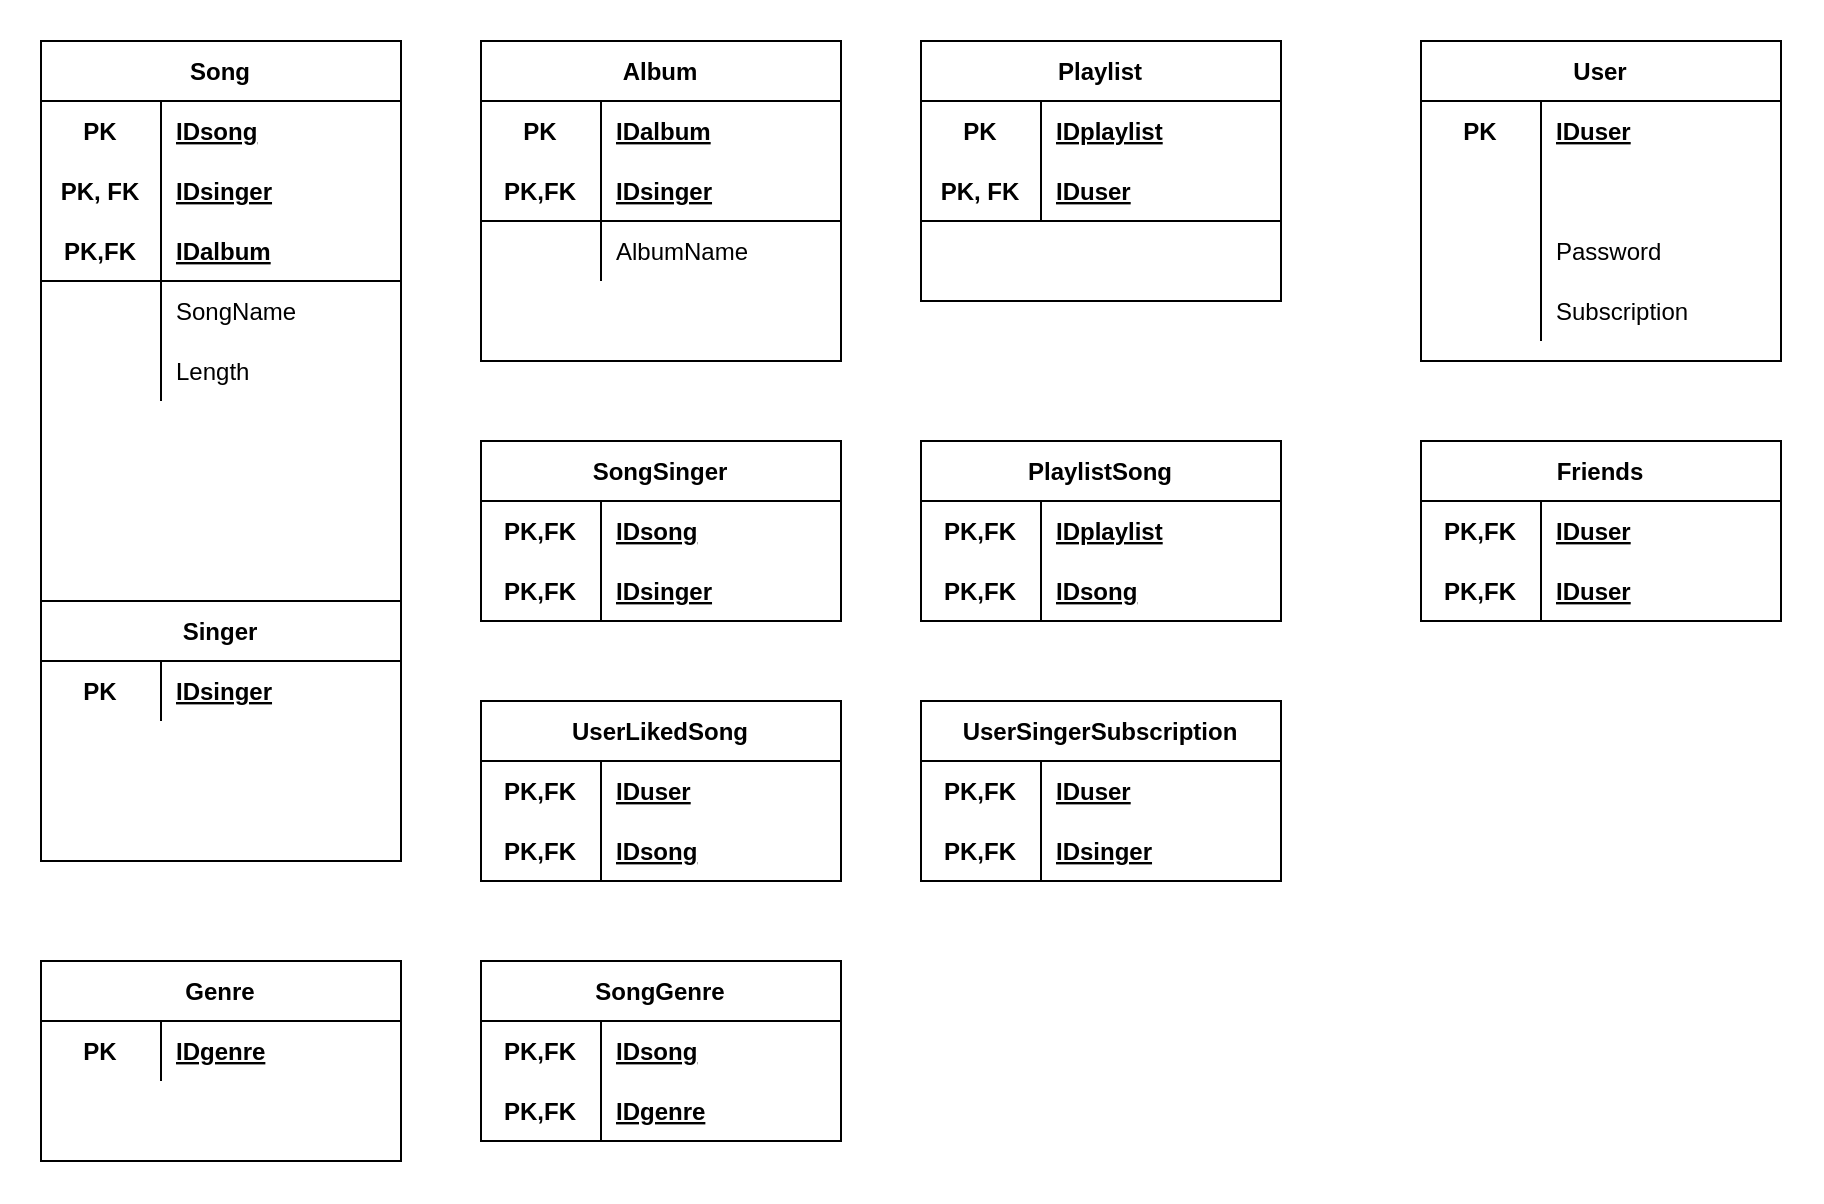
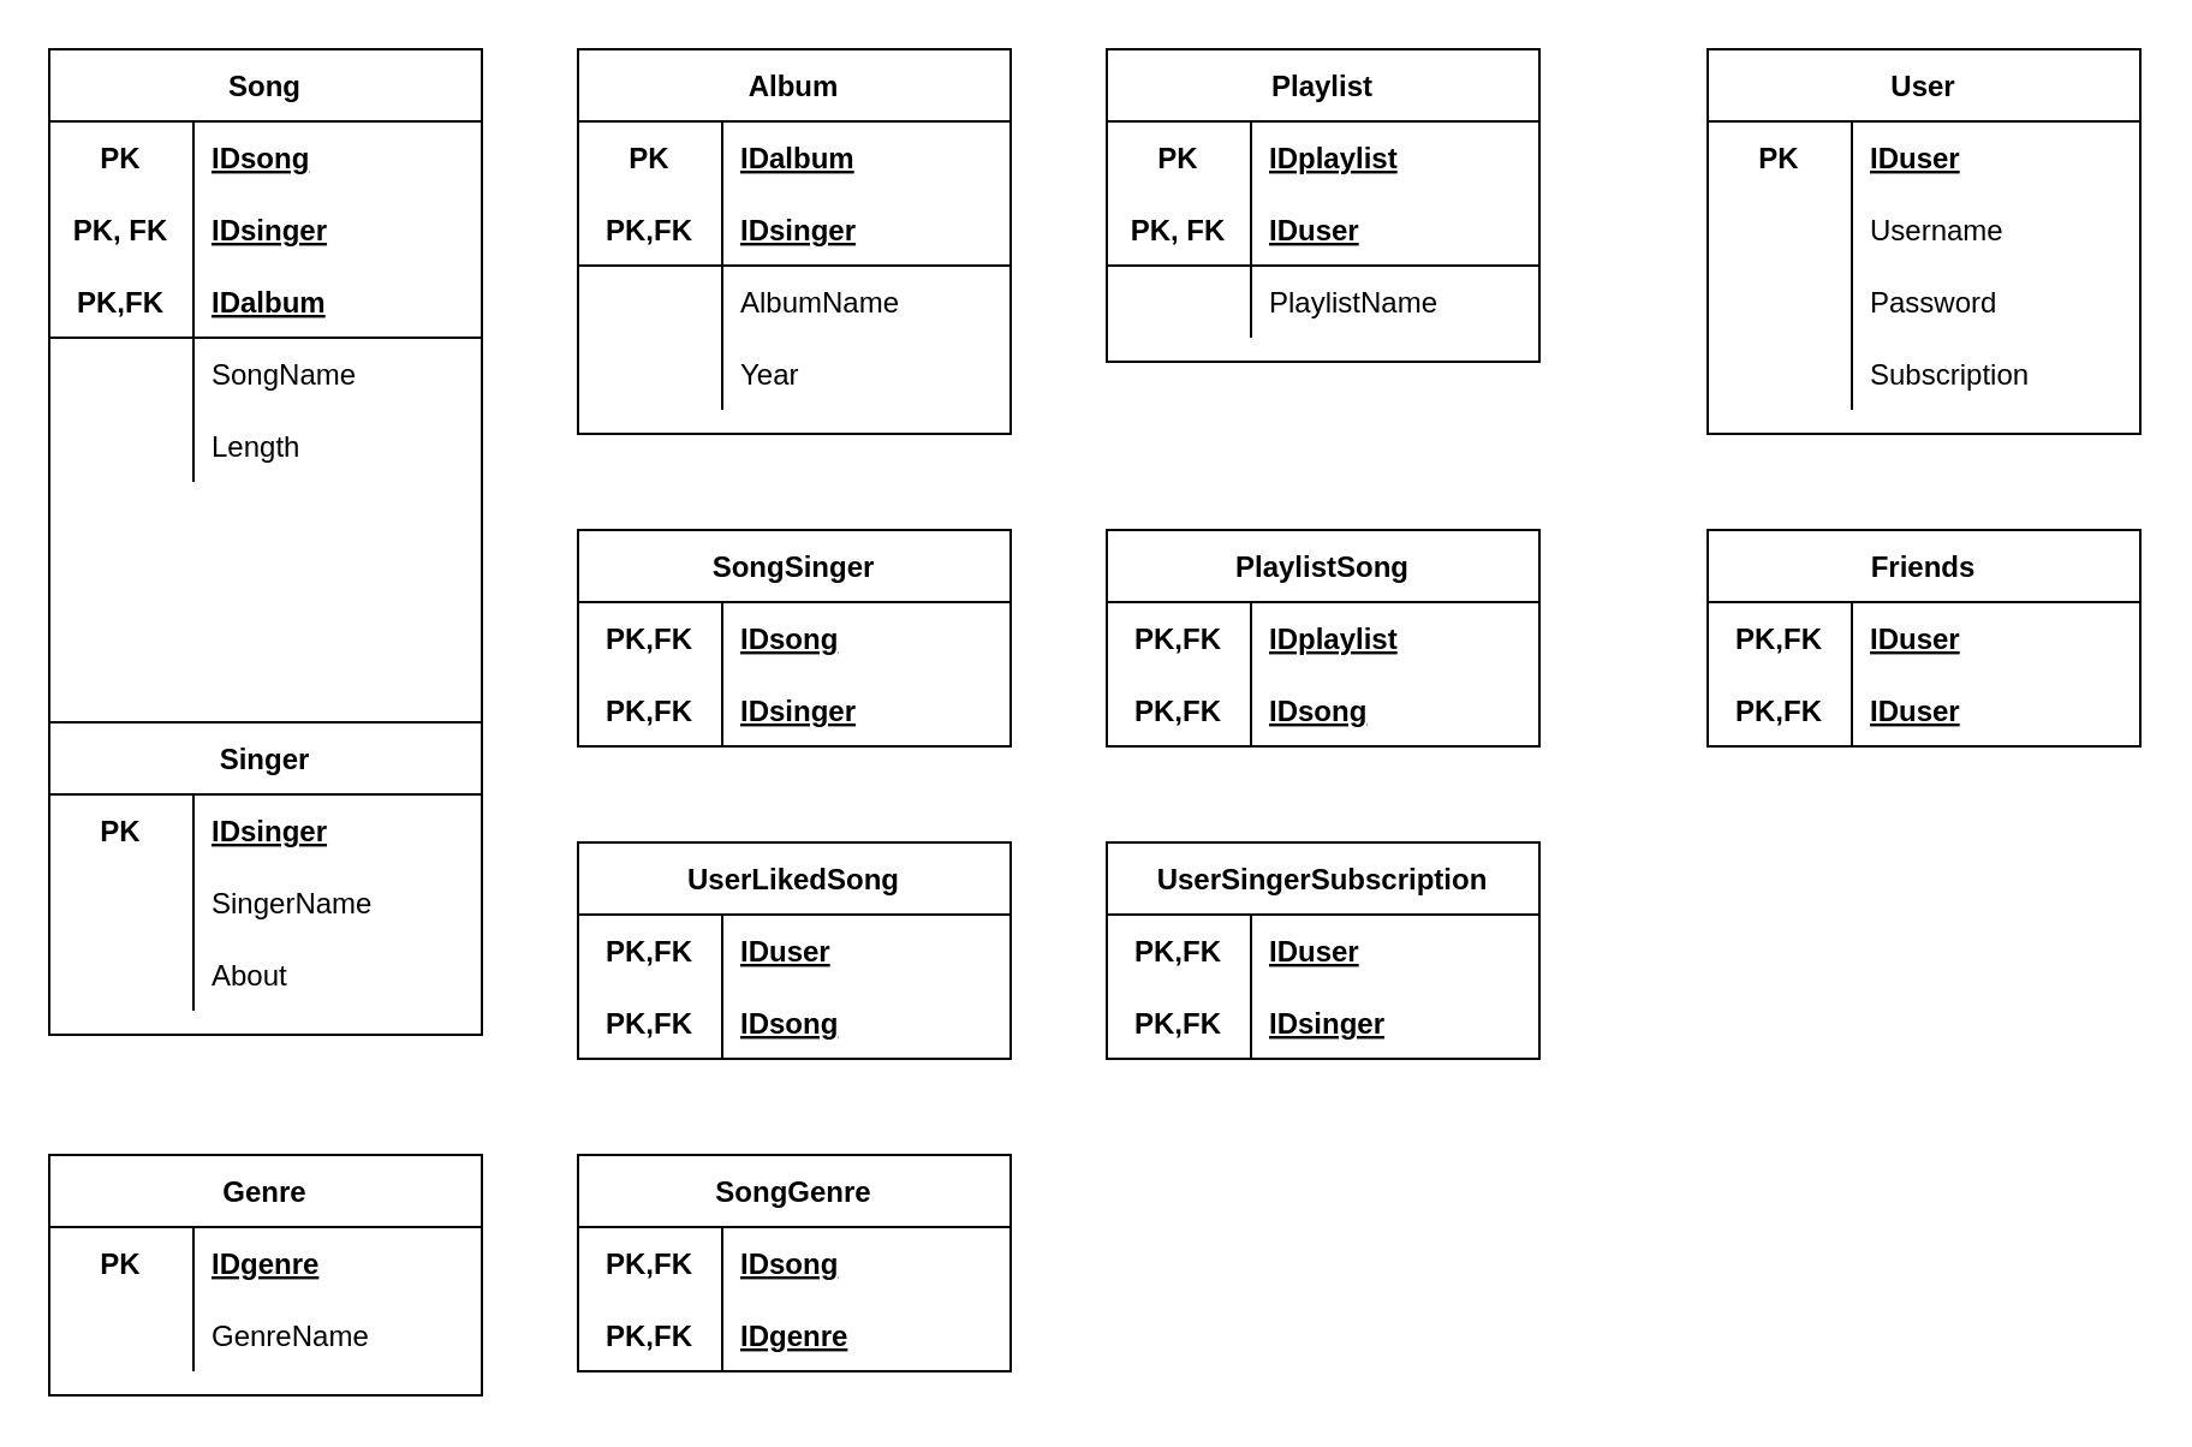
+ <mxCell id="98" value="Username" style="shape=partialRectangle;connectable=0;fillColor=none;top=0;left=0;bottom=0;right=0;align=left;spacingLeft=6;overflow=hidden;" parent="96" vertex="1"><mxGeometry x="60" width="120" height="30" as="geometry" /></mxCell>
+ <mxCell id="63" value="PlaylistName" style="shape=partialRectangle;connectable=0;fillColor=none;top=0;left=0;bottom=0;right=0;align=left;spacingLeft=6;overflow=hidden;" parent="61" vertex="1"><mxGeometry x="60" width="120" height="30" as="geometry" /></mxCell>
+ <mxCell id="46" value="Year" style="shape=partialRectangle;connectable=0;fillColor=none;top=0;left=0;bottom=0;right=0;align=left;spacingLeft=6;overflow=hidden;" parent="44" vertex="1"><mxGeometry x="60" width="120" height="30" as="geometry" /></mxCell>
+ <mxCell id="30" value="SingerName" style="shape=partialRectangle;connectable=0;fillColor=none;top=0;left=0;bottom=0;right=0;align=left;spacingLeft=6;overflow=hidden;" parent="28" vertex="1"><mxGeometry x="60" width="120" height="30" as="geometry" /></mxCell>
+ <mxCell id="33" value="About" style="shape=partialRectangle;connectable=0;fillColor=none;top=0;left=0;bottom=0;right=0;align=left;spacingLeft=6;overflow=hidden;" parent="31" vertex="1"><mxGeometry x="60" width="120" height="30" as="geometry" /></mxCell>
+ <mxCell id="111" value="GenreName" style="shape=partialRectangle;connectable=0;fillColor=none;top=0;left=0;bottom=0;right=0;align=left;spacingLeft=6;overflow=hidden;" parent="109" vertex="1"><mxGeometry x="60" width="120" height="30" as="geometry" /></mxCell>
